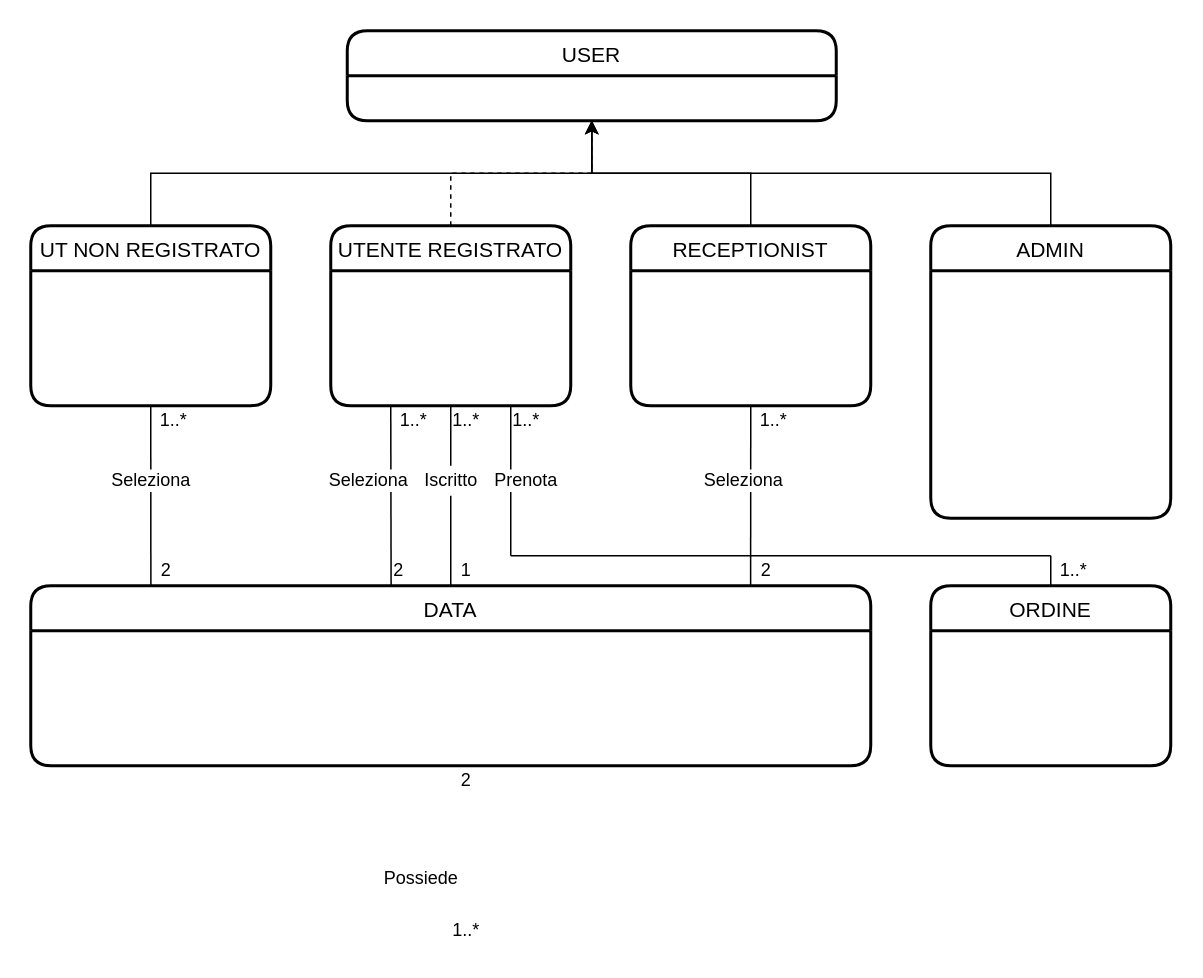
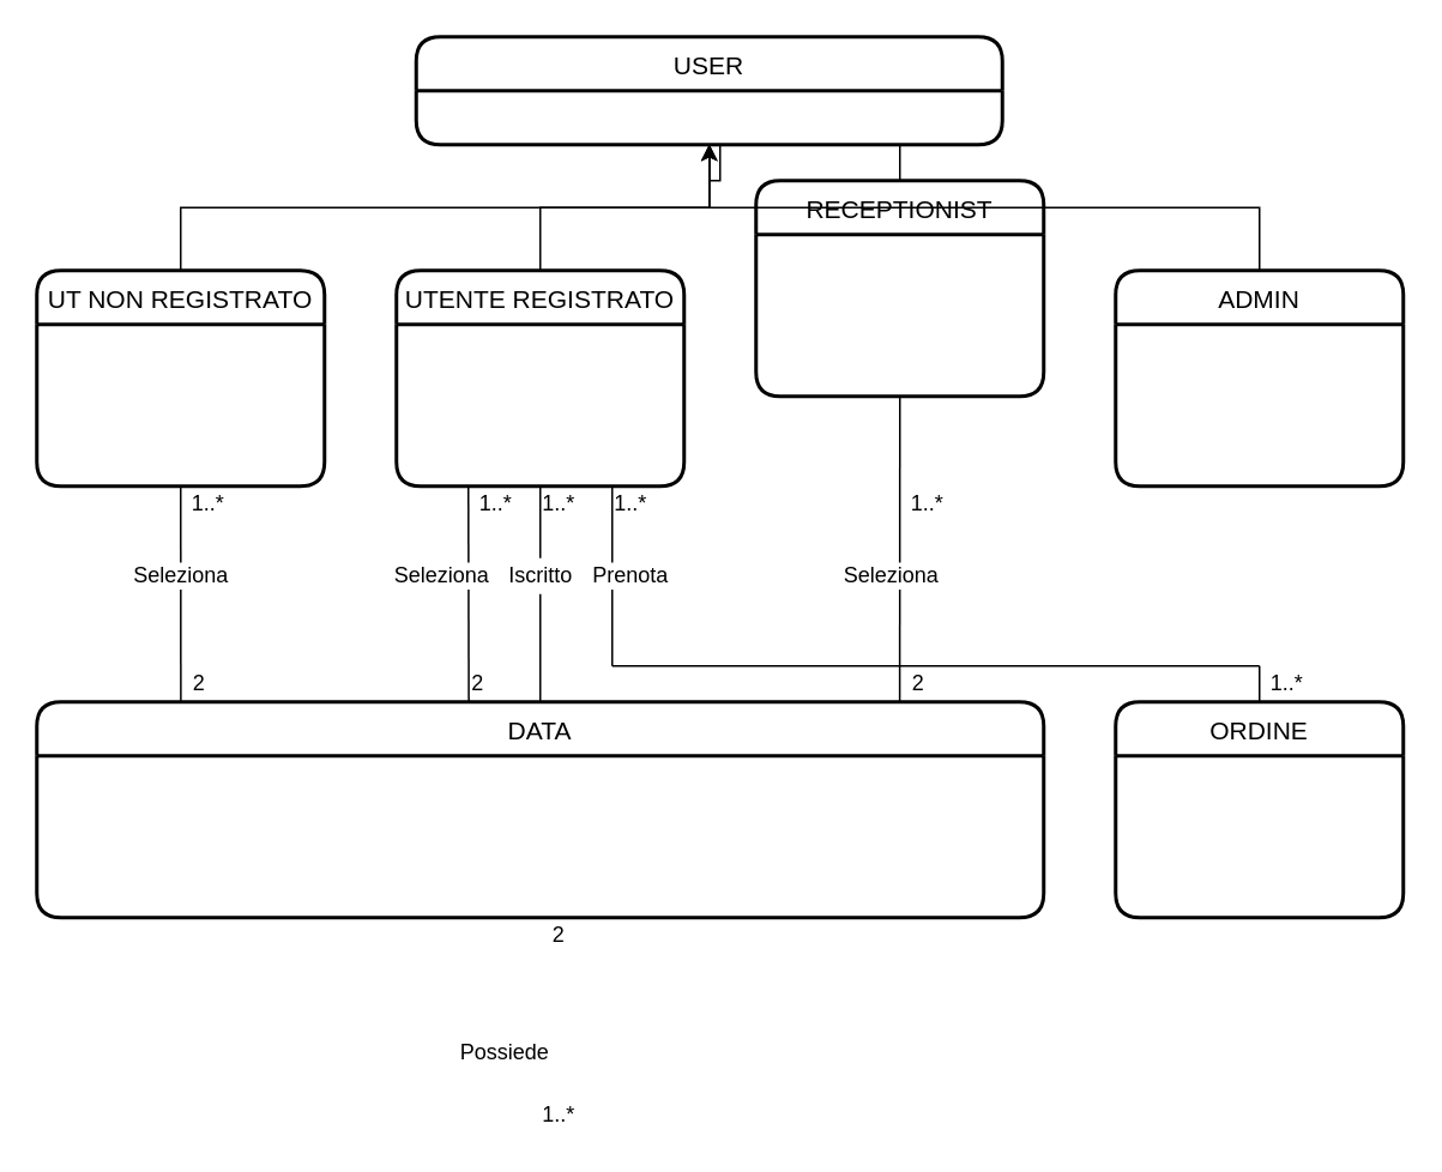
- <mxCell id="6" style="edgeStyle=orthogonalEdgeStyle;rounded=0;orthogonalLoop=1;jettySize=auto;html=1;exitX=0.5;exitY=0;exitDx=0;exitDy=0;entryX=0.5;entryY=1;entryDx=0;entryDy=0;dashed=1;" edge="1" parent="1" source="9" target="2"><mxGeometry relative="1" as="geometry" /></mxCell>
+ <mxCell id="6" style="edgeStyle=orthogonalEdgeStyle;rounded=0;orthogonalLoop=1;jettySize=auto;html=1;exitX=0.5;exitY=0;exitDx=0;exitDy=0;entryX=0.5;entryY=1;entryDx=0;entryDy=0;" edge="1" parent="1" source="9" target="2"><mxGeometry relative="1" as="geometry" /></mxCell>
- <mxCell id="12" value="RECEPTIONIST" style="swimlane;childLayout=stackLayout;horizontal=1;startSize=30;horizontalStack=0;rounded=1;fontSize=14;fontStyle=0;strokeWidth=2;resizeParent=0;resizeLast=1;shadow=0;dashed=0;align=center;gradientColor=none;" vertex="1" parent="1"><mxGeometry x="420" y="150" width="160" height="120" as="geometry" /></mxCell>
+ <mxCell id="12" value="RECEPTIONIST" style="swimlane;childLayout=stackLayout;horizontal=1;startSize=30;horizontalStack=0;rounded=1;fontSize=14;fontStyle=0;strokeWidth=2;resizeParent=0;resizeLast=1;shadow=0;dashed=0;align=center;gradientColor=none;" vertex="1" parent="1"><mxGeometry x="420" y="100" width="160" height="120" as="geometry" /></mxCell>
- <mxCell id="14" value="ADMIN" style="swimlane;childLayout=stackLayout;horizontal=1;startSize=30;horizontalStack=0;rounded=1;fontSize=14;fontStyle=0;strokeWidth=2;resizeParent=0;resizeLast=1;shadow=0;dashed=0;align=center;gradientColor=none;" vertex="1" parent="1"><mxGeometry x="620" y="150" width="160" height="195" as="geometry" /></mxCell>
+ <mxCell id="14" value="ADMIN" style="swimlane;childLayout=stackLayout;horizontal=1;startSize=30;horizontalStack=0;rounded=1;fontSize=14;fontStyle=0;strokeWidth=2;resizeParent=0;resizeLast=1;shadow=0;dashed=0;align=center;gradientColor=none;" vertex="1" parent="1"><mxGeometry x="620" y="150" width="160" height="120" as="geometry" /></mxCell>
- <mxCell id="34" value="1" style="text;html=1;align=center;verticalAlign=middle;resizable=0;points=[];autosize=1;strokeColor=none;fillColor=none;shadow=0;glass=0;labelBorderColor=none;labelBackgroundColor=default;" vertex="1" parent="1"><mxGeometry x="300" y="370" width="20" height="20" as="geometry" /></mxCell>
